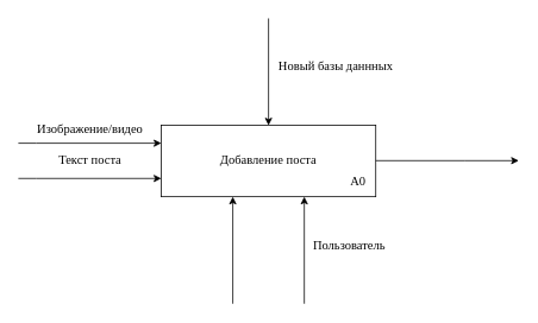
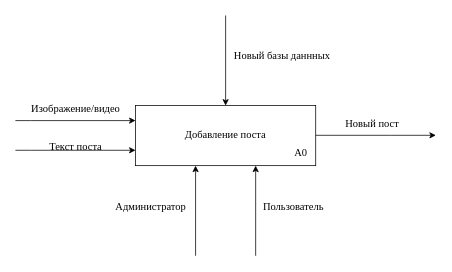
+ <mxCell id="11" value="&lt;font face=&quot;Times New Roman&quot;&gt;&lt;span style=&quot;font-size: 14px;&quot;&gt;Новый пост&lt;/span&gt;&lt;/font&gt;" style="text;html=1;align=center;verticalAlign=middle;resizable=0;points=[];autosize=1;strokeColor=none;fillColor=none;" vertex="1" parent="1"><mxGeometry x="450" y="150" width="90" height="30" as="geometry" /></mxCell>
- <mxCell id="10" value="&lt;font style=&quot;font-size: 14px;&quot; face=&quot;Times New Roman&quot;&gt;Текст поста&lt;/font&gt;" style="text;html=1;align=center;verticalAlign=middle;resizable=0;points=[];autosize=1;strokeColor=none;fillColor=none;" vertex="1" parent="1"><mxGeometry x="55" y="165" width="90" height="30" as="geometry" /></mxCell>
+ <mxCell id="10" value="&lt;font style=&quot;font-size: 14px;&quot; face=&quot;Times New Roman&quot;&gt;Текст поста&lt;/font&gt;" style="text;html=1;align=center;verticalAlign=middle;resizable=0;points=[];autosize=1;strokeColor=none;fillColor=none;" vertex="1" parent="1"><mxGeometry x="55" y="180" width="90" height="30" as="geometry" /></mxCell>
+ <mxCell id="15" value="&lt;font style=&quot;font-size: 14px;&quot; face=&quot;Times New Roman&quot;&gt;Администратор&lt;/font&gt;" style="text;html=1;align=center;verticalAlign=middle;resizable=0;points=[];autosize=1;strokeColor=none;fillColor=none;" vertex="1" parent="1"><mxGeometry x="140" y="260" width="120" height="30" as="geometry" /></mxCell>
